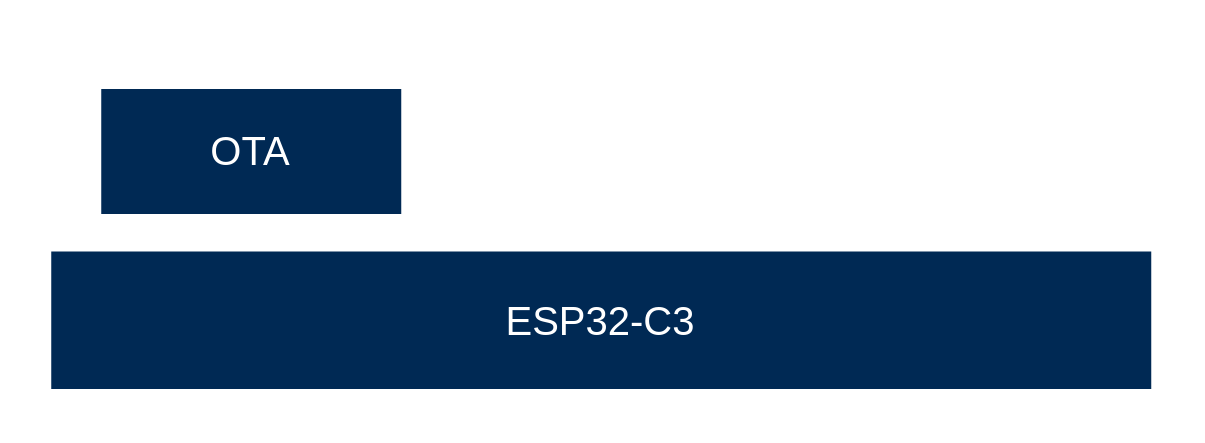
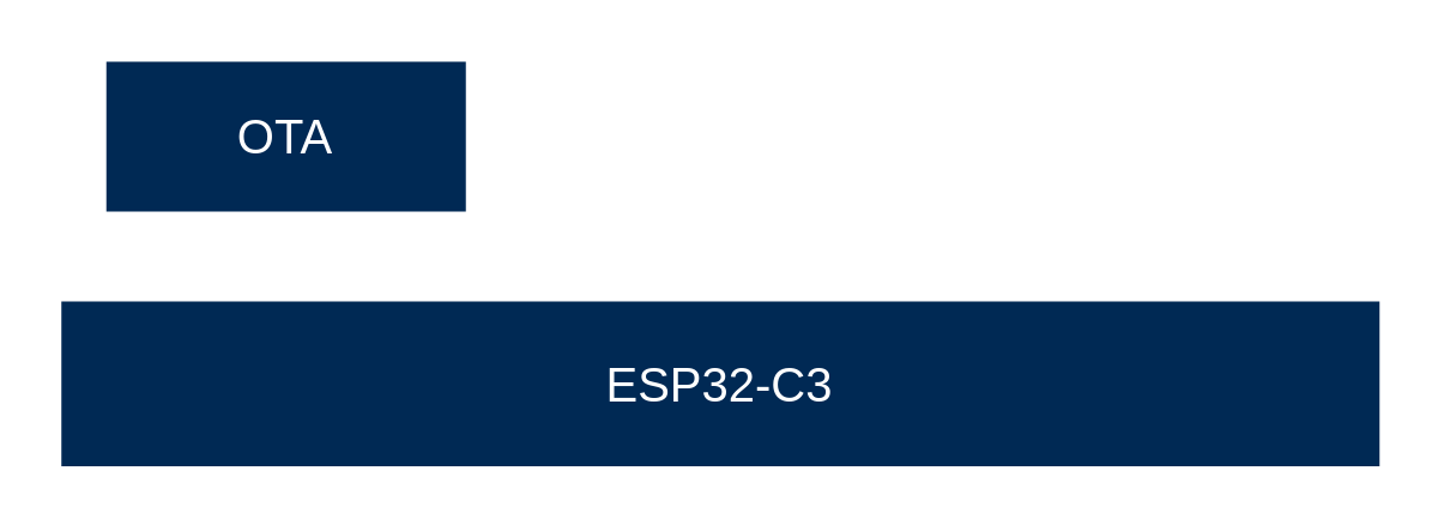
- <mxCell id="3" value="&lt;font style=&quot;font-size: 16px;&quot;&gt;OTA&lt;/font&gt;" style="rounded=0;whiteSpace=wrap;html=1;strokeColor=none;fillColor=#002954;fontColor=#FFFFFF;" vertex="1" parent="1"><mxGeometry x="40" y="35" width="120" height="50" as="geometry" /></mxCell>
+ <mxCell id="3" value="&lt;font style=&quot;font-size: 16px;&quot;&gt;OTA&lt;/font&gt;" style="rounded=0;whiteSpace=wrap;html=1;strokeColor=none;fillColor=#002954;fontColor=#FFFFFF;" vertex="1" parent="1"><mxGeometry x="35" y="20" width="120" height="50" as="geometry" /></mxCell>
